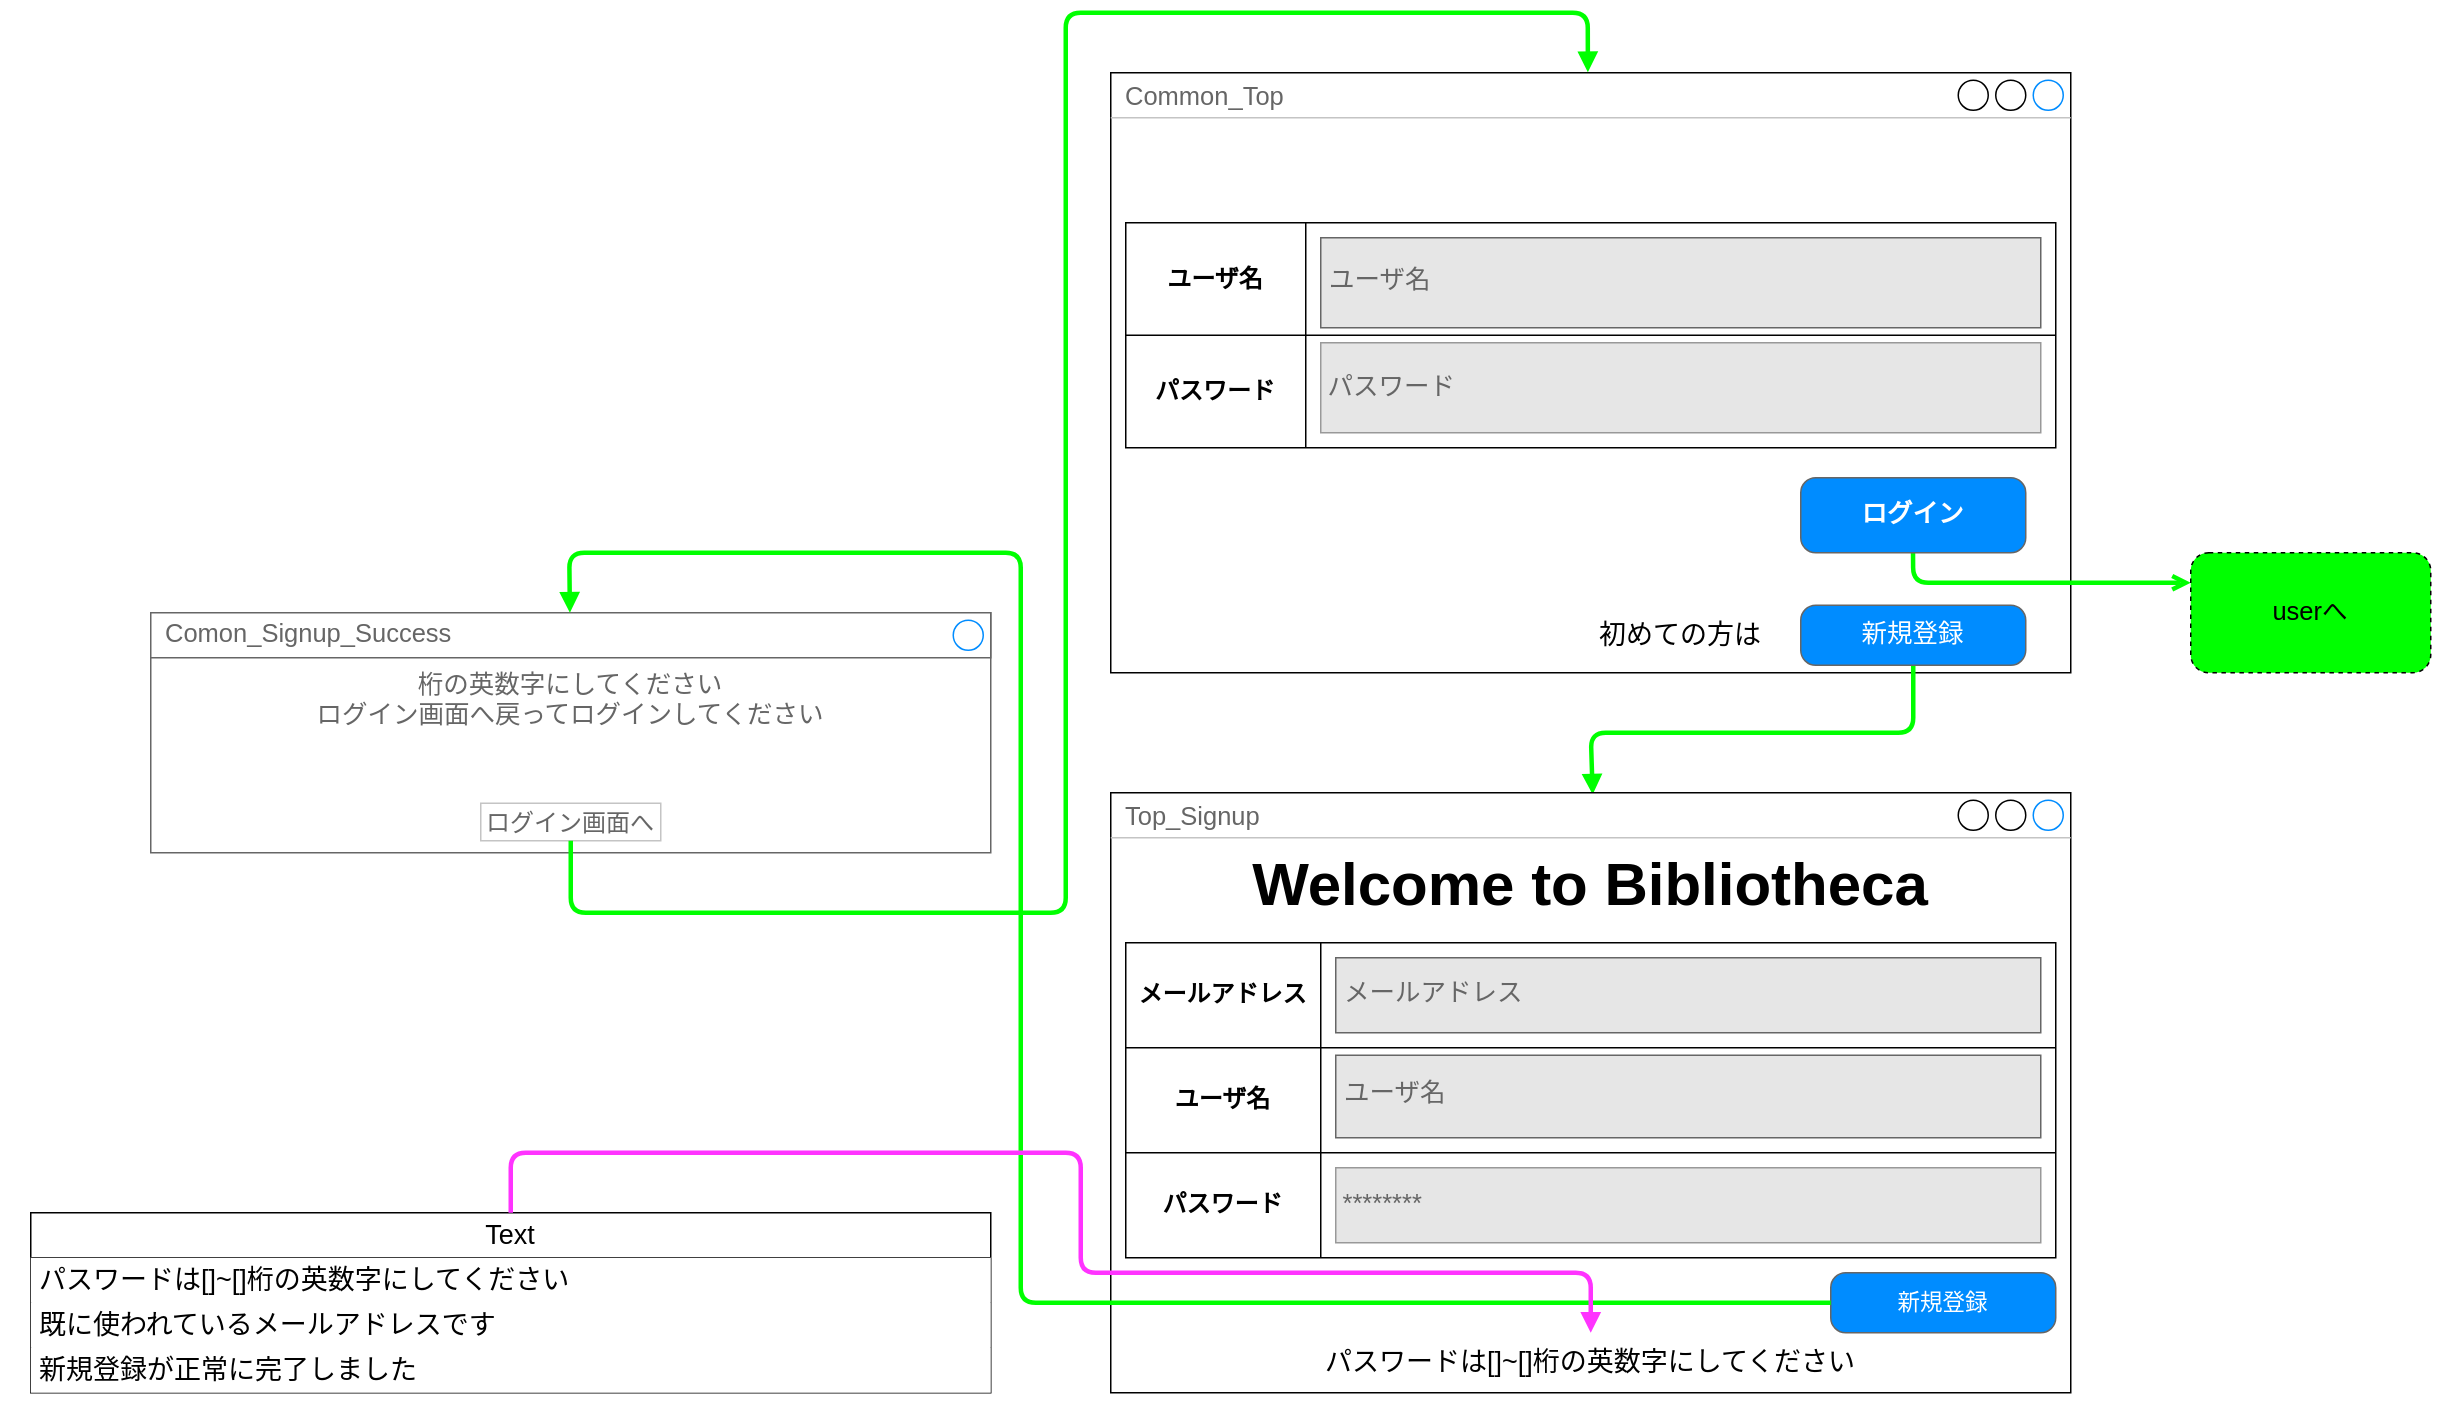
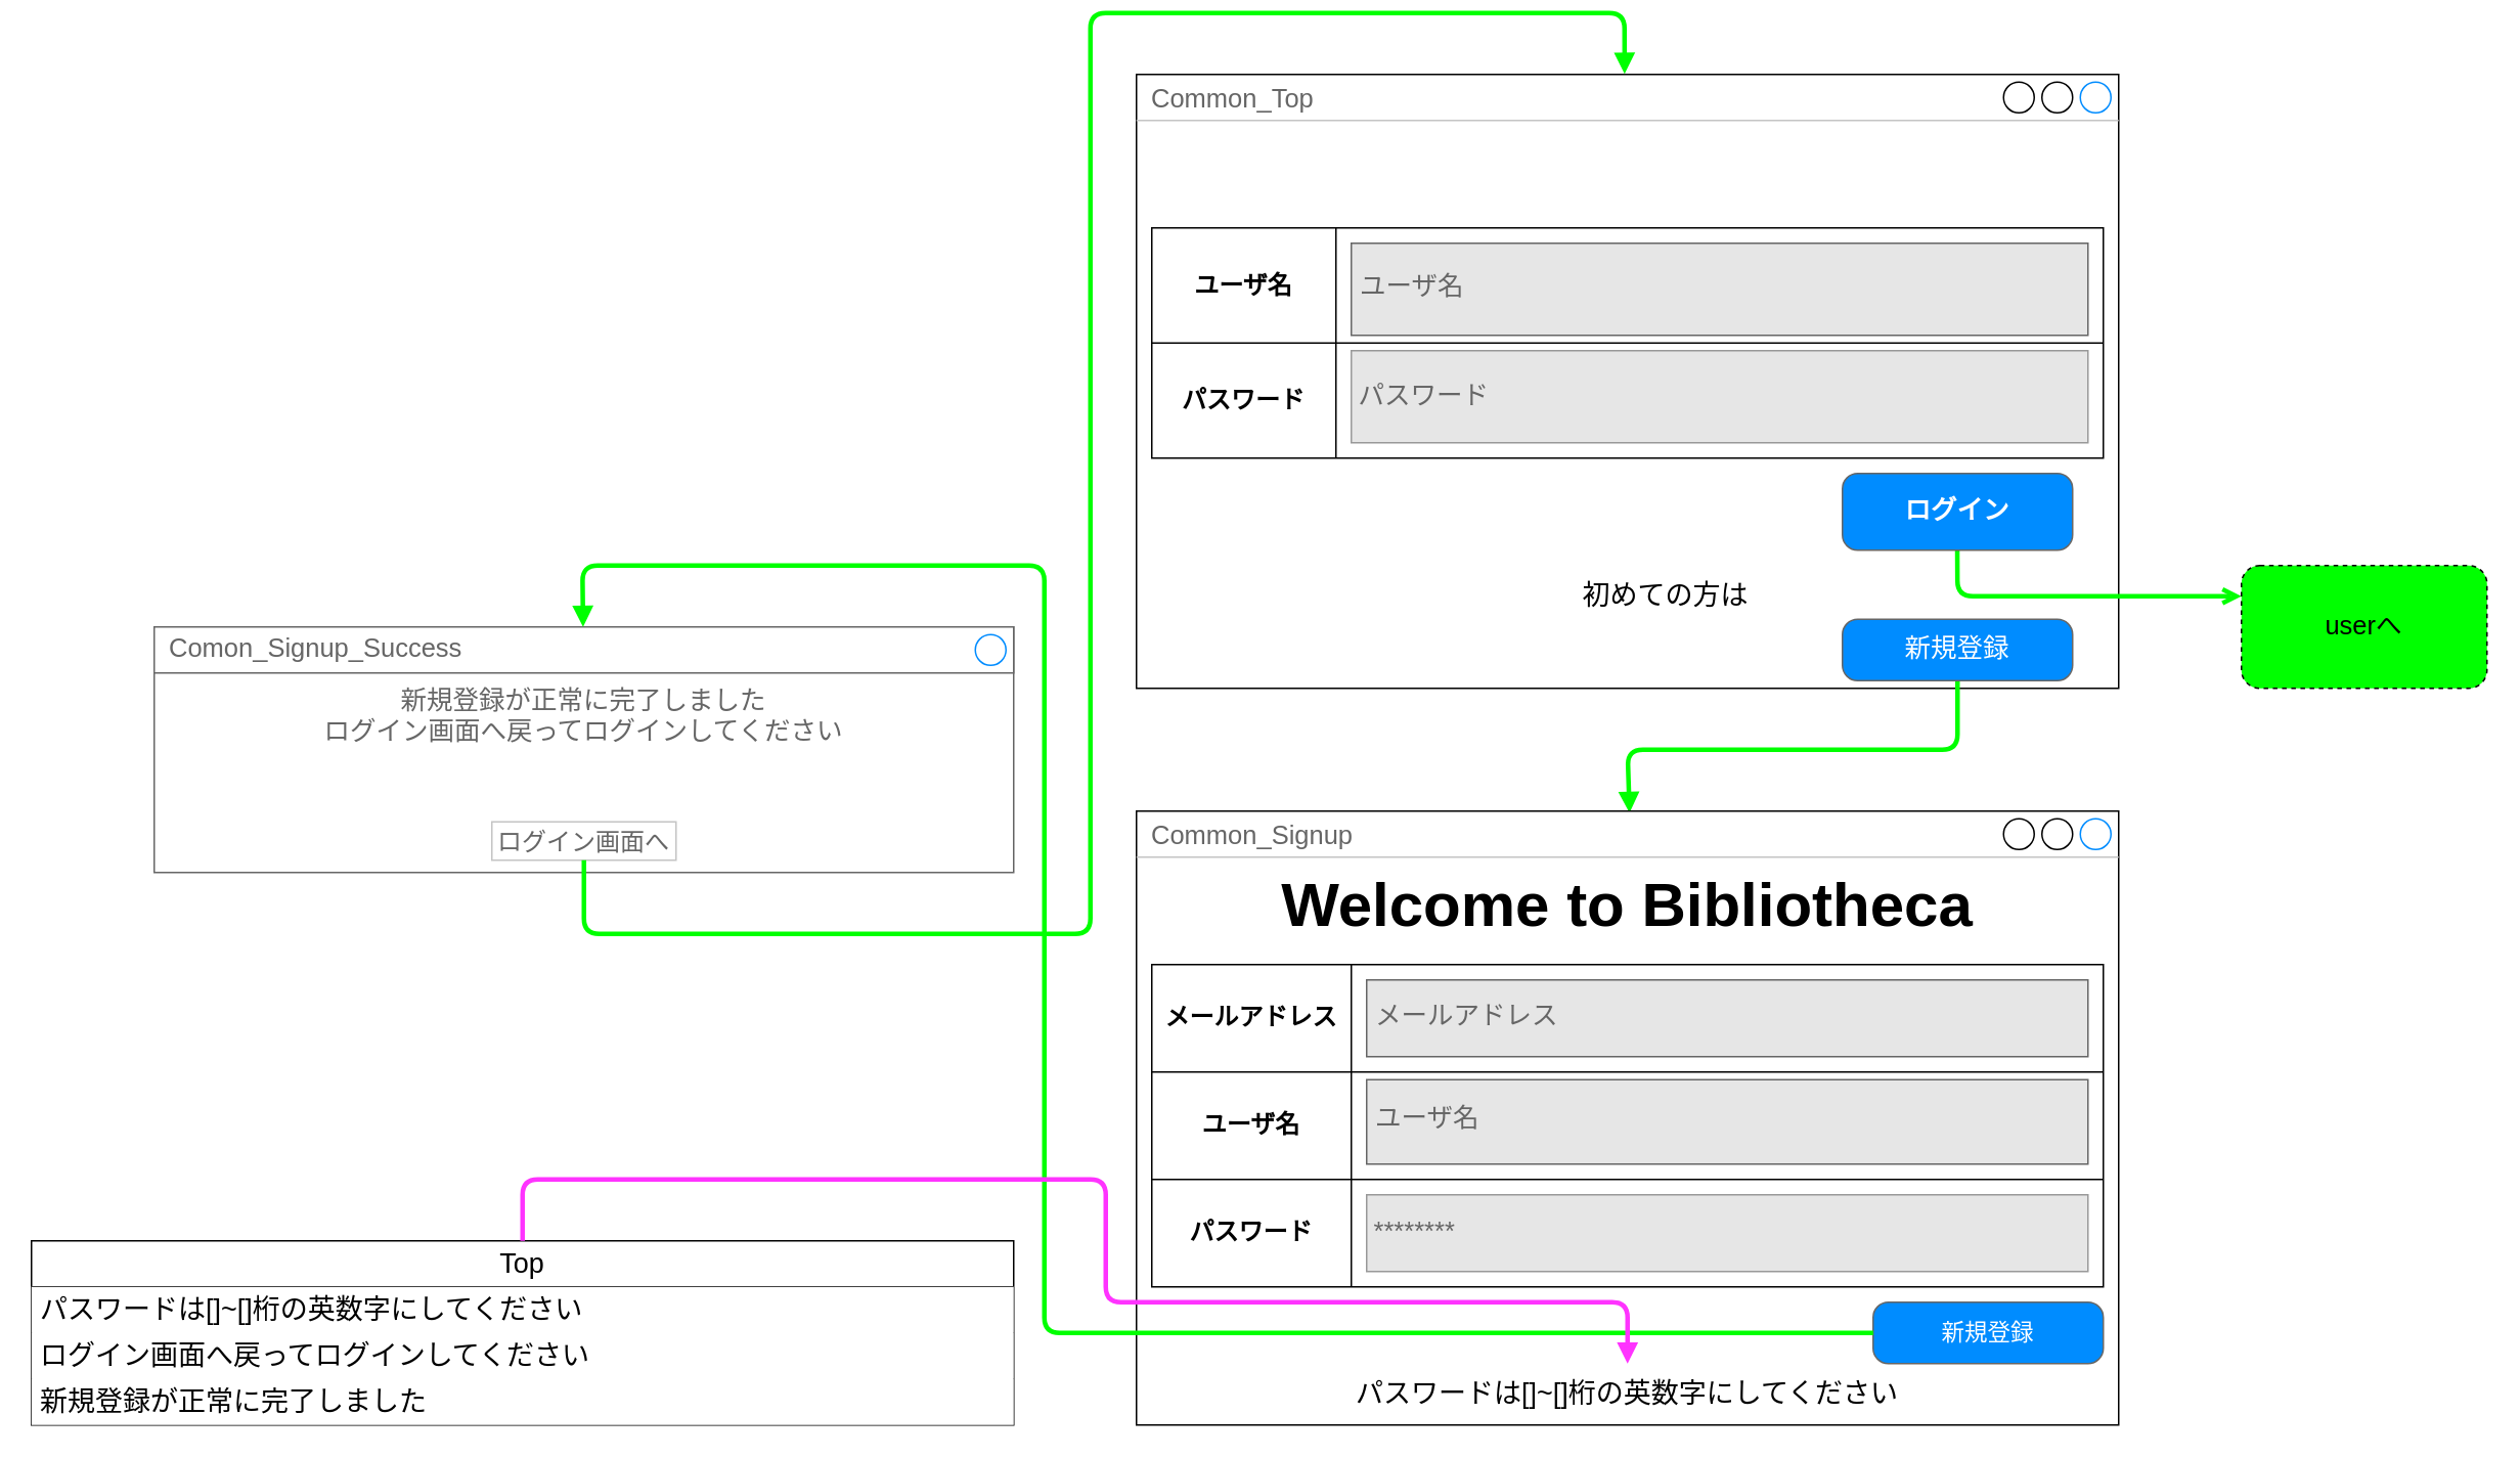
- <mxCell id="4" value="ログイン" style="strokeWidth=1;shadow=0;dashed=0;align=center;html=1;shape=mxgraph.mockup.buttons.button;strokeColor=#666666;fontColor=#ffffff;mainText=;buttonStyle=round;fontSize=17;fontStyle=1;fillColor=#008cff;whiteSpace=wrap;" vertex="1" parent="1"><mxGeometry x="1200" y="290" width="150" height="50" as="geometry" /></mxCell>
+ <mxCell id="4" value="ログイン" style="strokeWidth=1;shadow=0;dashed=0;align=center;html=1;shape=mxgraph.mockup.buttons.button;strokeColor=#666666;fontColor=#ffffff;mainText=;buttonStyle=round;fontSize=17;fontStyle=1;fillColor=#008cff;whiteSpace=wrap;" vertex="1" parent="1"><mxGeometry x="1200" y="280" width="150" height="50" as="geometry" /></mxCell>
- <mxCell id="39" value="初めての方は" style="text;html=1;strokeColor=none;fillColor=none;align=center;verticalAlign=middle;whiteSpace=wrap;rounded=0;fontSize=18;fontColor=#000000;" vertex="1" parent="1"><mxGeometry x="1040" y="380" width="160" height="30" as="geometry" /></mxCell>
+ <mxCell id="39" value="初めての方は" style="text;html=1;strokeColor=none;fillColor=none;align=center;verticalAlign=middle;whiteSpace=wrap;rounded=0;fontSize=18;fontColor=#000000;" vertex="1" parent="1"><mxGeometry x="1005" y="345" width="160" height="30" as="geometry" /></mxCell>
- <mxCell id="34" value="桁の英数字にしてください&lt;br&gt;ログイン画面へ戻ってログインしてください" style="strokeWidth=1;shadow=0;dashed=0;align=center;html=1;shape=mxgraph.mockup.containers.rrect;rSize=0;strokeColor=#666666;fontColor=#666666;fontSize=17;verticalAlign=top;whiteSpace=wrap;fillColor=#ffffff;spacingTop=32;" vertex="1" parent="1"><mxGeometry x="100" y="380" width="560" height="160" as="geometry" /></mxCell>
+ <mxCell id="34" value="新規登録が正常に完了しました&lt;br&gt;ログイン画面へ戻ってログインしてください" style="strokeWidth=1;shadow=0;dashed=0;align=center;html=1;shape=mxgraph.mockup.containers.rrect;rSize=0;strokeColor=#666666;fontColor=#666666;fontSize=17;verticalAlign=top;whiteSpace=wrap;fillColor=#ffffff;spacingTop=32;" vertex="1" parent="1"><mxGeometry x="100" y="380" width="560" height="160" as="geometry" /></mxCell>
- <mxCell id="8" value="Top_Signup" style="strokeWidth=1;shadow=0;dashed=0;align=center;html=1;shape=mxgraph.mockup.containers.window;align=left;verticalAlign=top;spacingLeft=8;strokeColor2=#008cff;strokeColor3=#c4c4c4;fontColor=#666666;mainText=;fontSize=17;labelBackgroundColor=none;fillColor=#FFFFFF;strokeColor=#000000;" vertex="1" parent="1"><mxGeometry y="500" width="640" height="400" as="geometry" x="740" /></mxCell>
+ <mxCell id="8" value="Common_Signup" style="strokeWidth=1;shadow=0;dashed=0;align=center;html=1;shape=mxgraph.mockup.containers.window;align=left;verticalAlign=top;spacingLeft=8;strokeColor2=#008cff;strokeColor3=#c4c4c4;fontColor=#666666;mainText=;fontSize=17;labelBackgroundColor=none;fillColor=#FFFFFF;strokeColor=#000000;" vertex="1" parent="1"><mxGeometry y="500" width="640" height="400" as="geometry" x="740" /></mxCell>
- <mxCell id="40" value="Text" style="swimlane;fontStyle=0;childLayout=stackLayout;horizontal=1;startSize=30;horizontalStack=0;resizeParent=1;resizeParentMax=0;resizeLast=0;collapsible=1;marginBottom=0;whiteSpace=wrap;html=1;strokeColor=#000000;fontSize=18;fontColor=#000000;fillColor=#FFFFFF;" vertex="1" parent="1"><mxGeometry x="20" y="780" width="640" height="120" as="geometry" /></mxCell>
+ <mxCell id="40" value="Top" style="swimlane;fontStyle=0;childLayout=stackLayout;horizontal=1;startSize=30;horizontalStack=0;resizeParent=1;resizeParentMax=0;resizeLast=0;collapsible=1;marginBottom=0;whiteSpace=wrap;html=1;strokeColor=#000000;fontSize=18;fontColor=#000000;fillColor=#FFFFFF;" vertex="1" parent="1"><mxGeometry x="20" y="780" width="640" height="120" as="geometry" /></mxCell>
- <mxCell id="42" value="既に使われているメールアドレスです" style="text;strokeColor=none;fillColor=#FFFFFF;align=left;verticalAlign=middle;spacingLeft=4;spacingRight=4;overflow=hidden;points=[[0,0.5],[1,0.5]];portConstraint=eastwest;rotatable=0;whiteSpace=wrap;html=1;fontSize=18;fontColor=#000000;" vertex="1" parent="40"><mxGeometry y="60" width="640" height="30" as="geometry" /></mxCell>
+ <mxCell id="42" value="ログイン画面へ戻ってログインしてください" style="text;strokeColor=none;fillColor=#FFFFFF;align=left;verticalAlign=middle;spacingLeft=4;spacingRight=4;overflow=hidden;points=[[0,0.5],[1,0.5]];portConstraint=eastwest;rotatable=0;whiteSpace=wrap;html=1;fontSize=18;fontColor=#000000;" vertex="1" parent="40"><mxGeometry y="60" width="640" height="30" as="geometry" /></mxCell>
